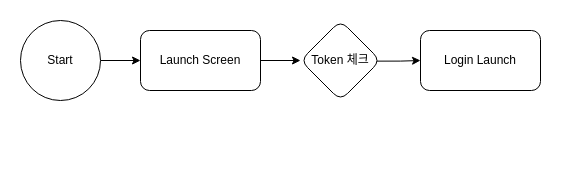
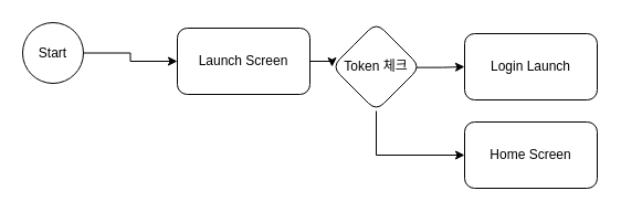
- <mxCell id="3" value="Start" style="ellipse;whiteSpace=wrap;html=1;aspect=fixed;" vertex="1" parent="1"><mxGeometry x="20" y="20" width="80" height="80" as="geometry" /></mxCell>
+ <mxCell id="3" value="Start" style="ellipse;whiteSpace=wrap;html=1;aspect=fixed;" vertex="1" parent="1"><mxGeometry x="20" y="20" width="55" height="55" as="geometry" /></mxCell>
- <mxCell id="5" value="Launch Screen" style="rounded=1;whiteSpace=wrap;html=1;" vertex="1" parent="1"><mxGeometry x="140" y="30" width="120" height="60" as="geometry" /></mxCell>
+ <mxCell id="5" value="Launch Screen" style="rounded=1;whiteSpace=wrap;html=1;" vertex="1" parent="1"><mxGeometry x="160" y="25" width="120" height="60" as="geometry" /></mxCell>
+ <mxCell id="9" style="edgeStyle=orthogonalEdgeStyle;rounded=0;orthogonalLoop=1;jettySize=auto;html=1;" edge="1" parent="1" source="10" target="8"><mxGeometry relative="1" as="geometry"><Array as="points"><mxPoint x="340" y="140" /></Array></mxGeometry></mxCell>
+ <mxCell id="8" value="Home Screen" style="rounded=1;whiteSpace=wrap;html=1;" vertex="1" parent="1"><mxGeometry x="420" y="110" width="120" height="60" as="geometry" /></mxCell>
